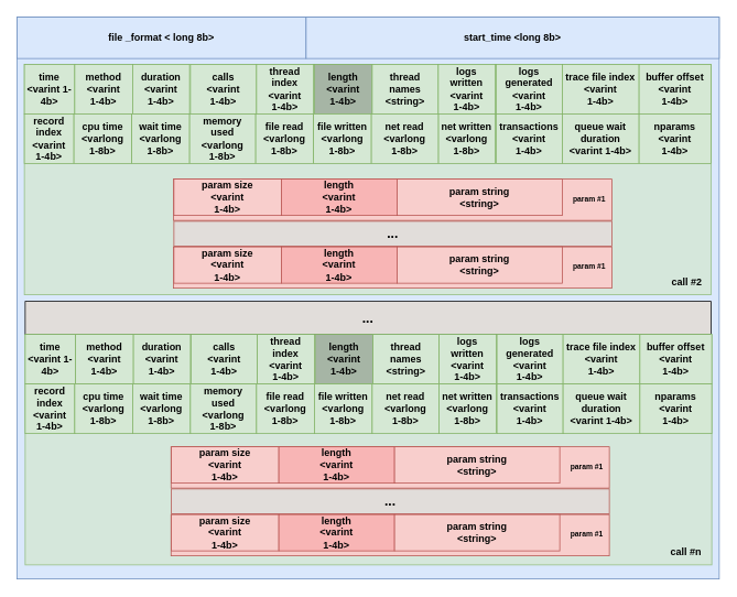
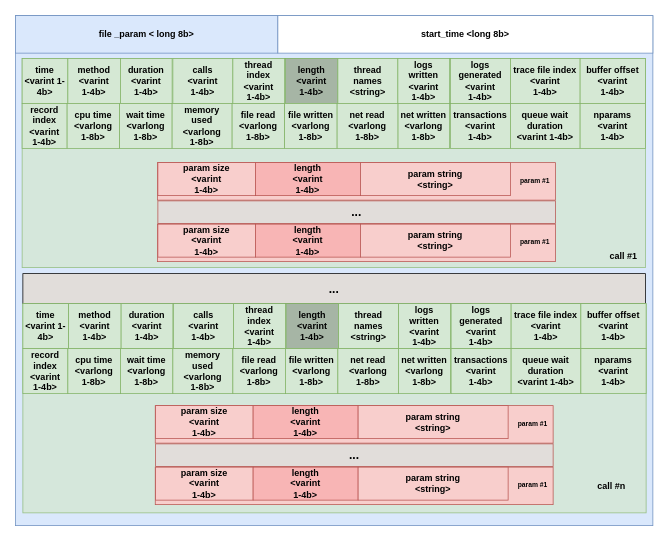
- <mxCell id="3" value="&lt;b&gt;file _format &amp;lt; long 8b&amp;gt;&lt;/b&gt;" style="rounded=0;whiteSpace=wrap;html=1;fillColor=#dae8fc;strokeColor=#6c8ebf;" parent="1" vertex="1"><mxGeometry x="20" y="20" width="350" height="50" as="geometry" /></mxCell>
+ <mxCell id="3" value="&lt;b&gt;file _param &amp;lt; long 8b&amp;gt;&lt;/b&gt;" style="rounded=0;whiteSpace=wrap;html=1;fillColor=#dae8fc;strokeColor=#6c8ebf;" parent="1" vertex="1"><mxGeometry x="20" y="20" width="350" height="50" as="geometry" /></mxCell>
- <mxCell id="4" value="&lt;b&gt;start_time &amp;lt;long 8b&amp;gt;&lt;/b&gt;" style="rounded=0;whiteSpace=wrap;html=1;fillColor=#dae8fc;strokeColor=#6c8ebf;" parent="1" vertex="1"><mxGeometry x="370" y="20" width="500" height="50" as="geometry" /></mxCell>
+ <mxCell id="4" value="&lt;b&gt;start_time &amp;lt;long 8b&amp;gt;&lt;/b&gt;" style="rounded=0;whiteSpace=wrap;html=1;fillColor=#ffffff;strokeColor=#6c8ebf;" parent="1" vertex="1"><mxGeometry x="370" y="20" width="500" height="50" as="geometry" /></mxCell>
- <mxCell id="74" value="&lt;b&gt;call #2&lt;/b&gt;" style="text;html=1;strokeColor=none;fillColor=none;align=center;verticalAlign=middle;whiteSpace=wrap;rounded=0;" vertex="1" parent="1"><mxGeometry x="801" y="326" width="60" height="30" as="geometry" /></mxCell>
+ <mxCell id="74" value="&lt;b&gt;call #1&lt;/b&gt;" style="text;html=1;strokeColor=none;fillColor=none;align=center;verticalAlign=middle;whiteSpace=wrap;rounded=0;" vertex="1" parent="1"><mxGeometry x="801" y="326" width="60" height="30" as="geometry" /></mxCell>
- <mxCell id="75" value="&lt;b&gt;call #n&lt;/b&gt;" style="text;html=1;strokeColor=none;fillColor=none;align=center;verticalAlign=middle;whiteSpace=wrap;rounded=0;" vertex="1" parent="1"><mxGeometry x="800" y="653" width="60" height="30" as="geometry" /></mxCell>
+ <mxCell id="75" value="&lt;b&gt;call #n&lt;/b&gt;" style="text;html=1;strokeColor=none;fillColor=none;align=center;verticalAlign=middle;whiteSpace=wrap;rounded=0;" vertex="1" parent="1"><mxGeometry x="785" y="633" width="60" height="30" as="geometry" /></mxCell>
